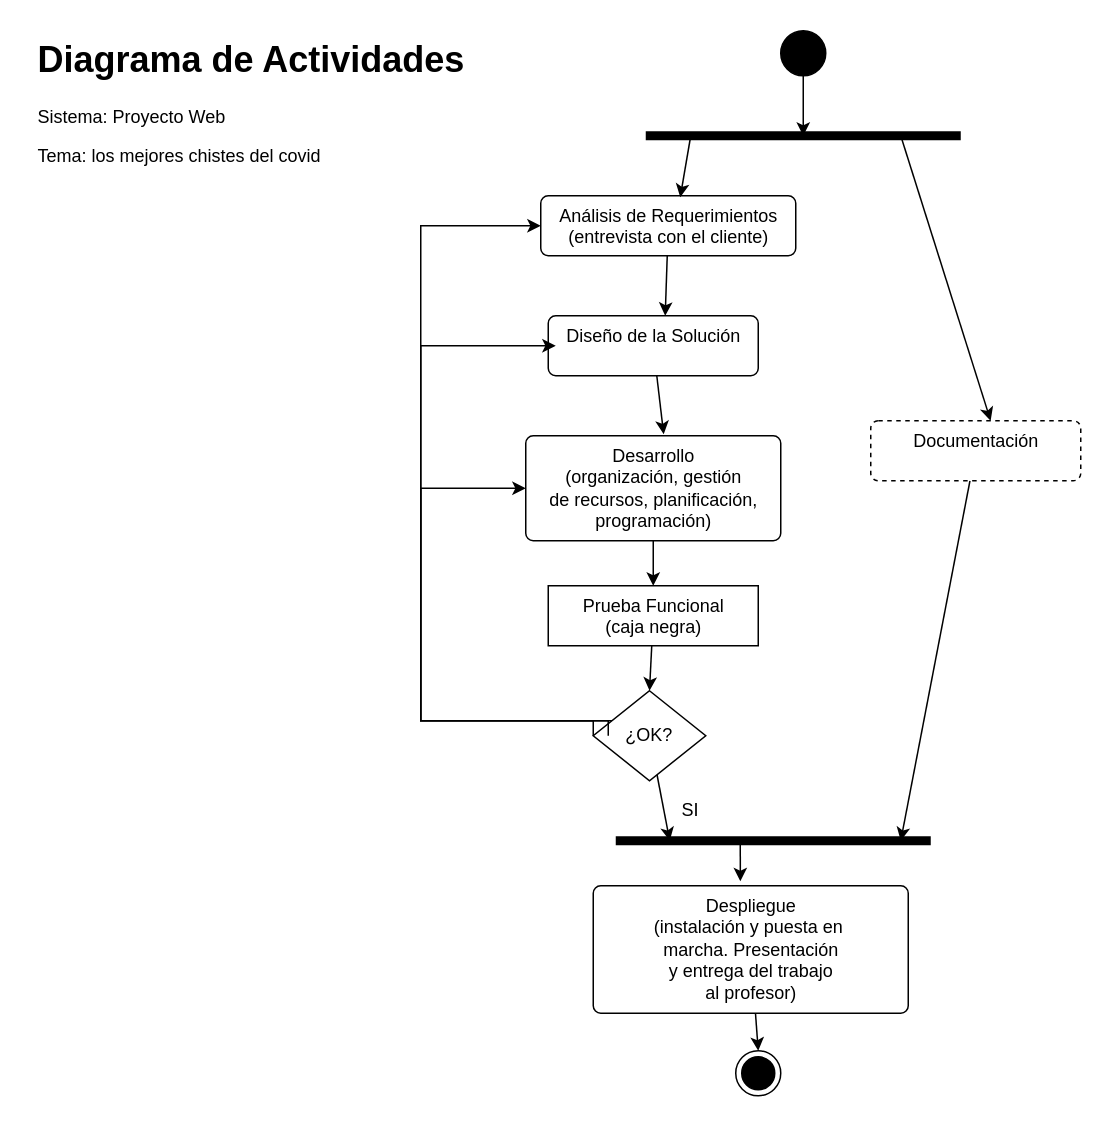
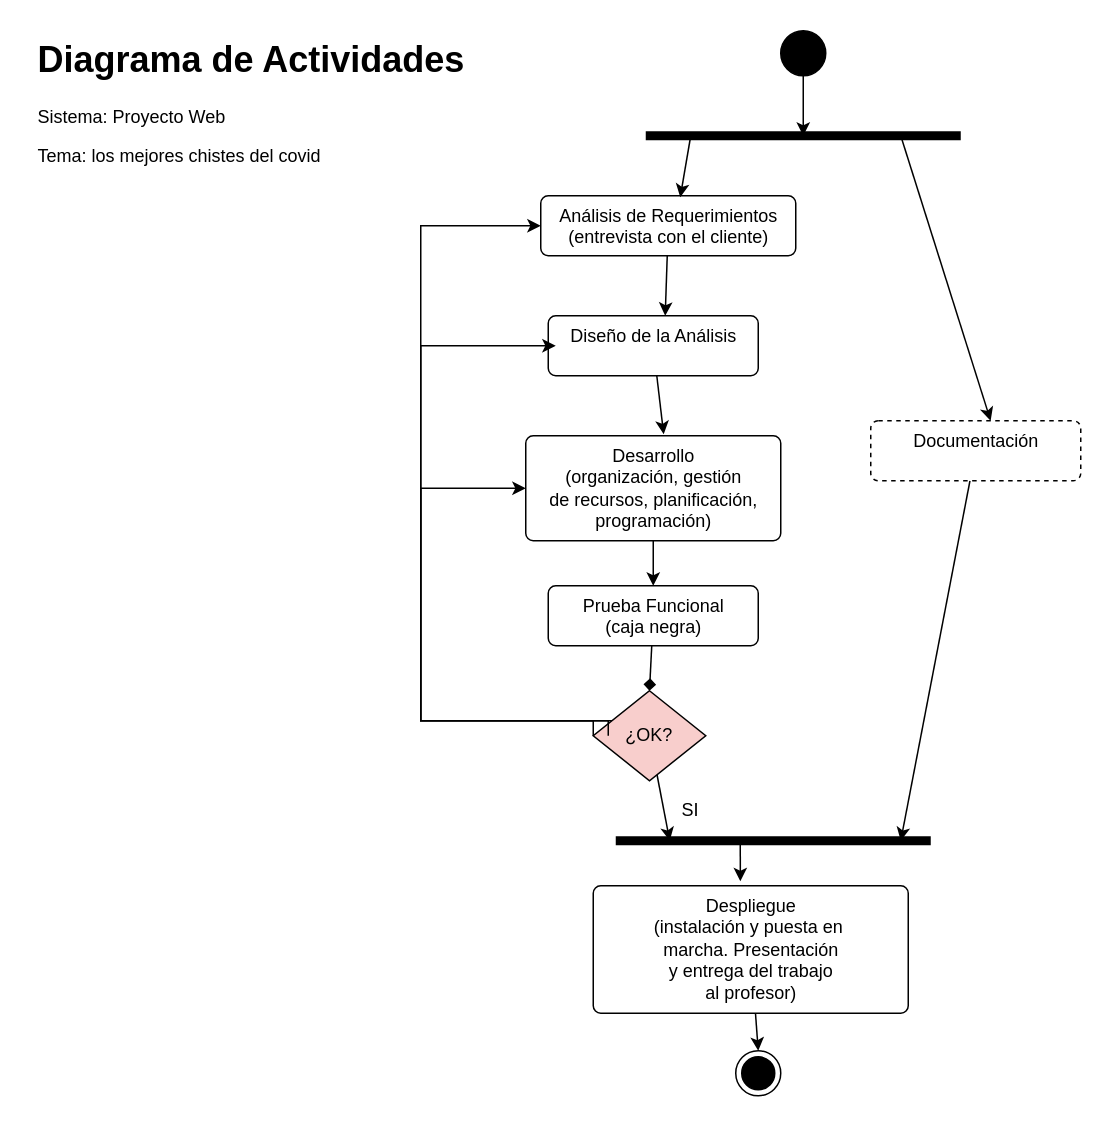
- <mxCell id="8" value="Diseño de la Solución" style="html=1;align=center;verticalAlign=top;rounded=1;absoluteArcSize=1;arcSize=10;dashed=0;" vertex="1" parent="1"><mxGeometry x="365" y="210" width="140" height="40" as="geometry" /></mxCell>
+ <mxCell id="8" value="Diseño de la Análisis" style="html=1;align=center;verticalAlign=top;rounded=1;absoluteArcSize=1;arcSize=10;dashed=0;" vertex="1" parent="1"><mxGeometry x="365" y="210" width="140" height="40" as="geometry" /></mxCell>
- <mxCell id="12" value="Prueba Funcional&lt;br&gt;(caja negra)" style="html=1;align=center;verticalAlign=top;absoluteArcSize=1;arcSize=10;dashed=0;rounded=0;" vertex="1" parent="1"><mxGeometry x="365" y="390" width="140" height="40" as="geometry" /></mxCell>
+ <mxCell id="12" value="Prueba Funcional&lt;br&gt;(caja negra)" style="html=1;align=center;verticalAlign=top;rounded=1;absoluteArcSize=1;arcSize=10;dashed=0;" vertex="1" parent="1"><mxGeometry x="365" y="390" width="140" height="40" as="geometry" /></mxCell>
- <mxCell id="11" style="edgeStyle=none;rounded=0;orthogonalLoop=1;jettySize=auto;html=1;entryX=0.5;entryY=0;entryDx=0;entryDy=0;" edge="1" parent="1" source="12" target="15"><mxGeometry relative="1" as="geometry" /></mxCell>
+ <mxCell id="11" style="edgeStyle=none;rounded=0;orthogonalLoop=1;jettySize=auto;html=1;entryX=0.5;entryY=0;entryDx=0;entryDy=0;endArrow=diamond;" edge="1" parent="1" source="12" target="15"><mxGeometry relative="1" as="geometry" /></mxCell>
- <mxCell id="15" value="¿OK?" style="rhombus;whiteSpace=wrap;html=1;" vertex="1" parent="1"><mxGeometry x="395" y="460" width="75" height="60" as="geometry" /></mxCell>
+ <mxCell id="15" value="¿OK?" style="rhombus;whiteSpace=wrap;html=1;fillColor=#f8cecc;" vertex="1" parent="1"><mxGeometry x="395" y="460" width="75" height="60" as="geometry" /></mxCell>
